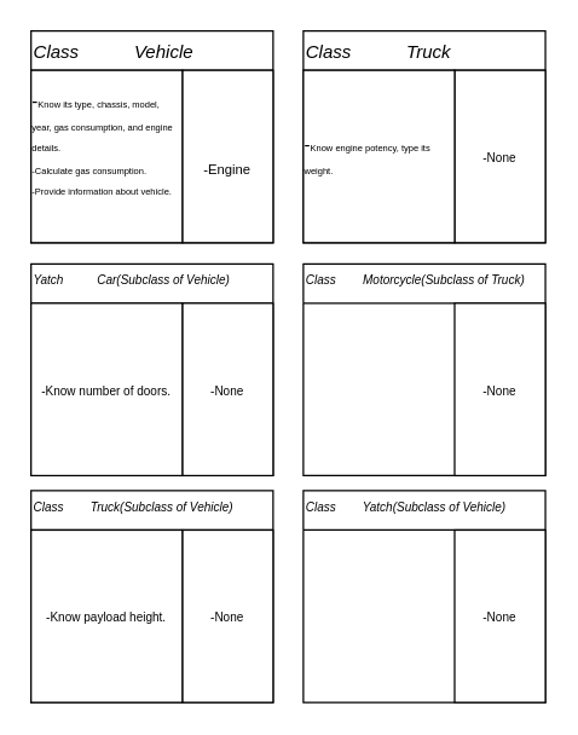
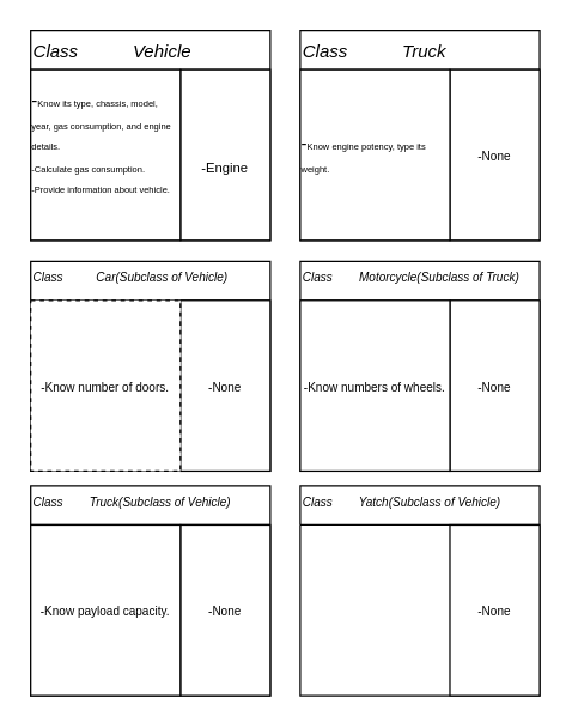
- <mxCell id="21" value="Yatch          Car(Subclass of Vehicle)" style="swimlane;fontStyle=2;align=left;verticalAlign=top;childLayout=stackLayout;horizontal=1;startSize=26;horizontalStack=0;resizeParent=1;resizeLast=0;collapsible=1;marginBottom=0;rounded=0;shadow=0;strokeWidth=1;fontSize=8;" vertex="1" parent="1"><mxGeometry x="20" y="174" width="160" height="140" as="geometry"><mxRectangle x="220" y="86" width="160" height="26" as="alternateBounds" /></mxGeometry></mxCell>
+ <mxCell id="21" value="Class          Car(Subclass of Vehicle)" style="swimlane;fontStyle=2;align=left;verticalAlign=top;childLayout=stackLayout;horizontal=1;startSize=26;horizontalStack=0;resizeParent=1;resizeLast=0;collapsible=1;marginBottom=0;rounded=0;shadow=0;strokeWidth=1;fontSize=8;" vertex="1" parent="1"><mxGeometry x="20" y="174" width="160" height="140" as="geometry"><mxRectangle x="220" y="86" width="160" height="26" as="alternateBounds" /></mxGeometry></mxCell>
- <mxCell id="24" value="&lt;div align=&quot;left&quot;&gt;&lt;font style=&quot;font-size: 8px;&quot;&gt;-&lt;font&gt;Know number of doors.&lt;br&gt;&lt;/font&gt;&lt;/font&gt;&lt;/div&gt;" style="rounded=0;whiteSpace=wrap;html=1;" vertex="1" parent="22"><mxGeometry width="100" height="114" as="geometry" /></mxCell>
+ <mxCell id="24" value="&lt;div align=&quot;left&quot;&gt;&lt;font style=&quot;font-size: 8px;&quot;&gt;-&lt;font&gt;Know number of doors.&lt;br&gt;&lt;/font&gt;&lt;/font&gt;&lt;/div&gt;" style="rounded=0;whiteSpace=wrap;html=1;dashed=1;" vertex="1" parent="22"><mxGeometry width="100" height="114" as="geometry" /></mxCell>
+ <mxCell id="20" value="&lt;div align=&quot;left&quot;&gt;&lt;font style=&quot;font-size: 8px;&quot;&gt;-&lt;font&gt;Know numbers of wheels.&lt;br&gt;&lt;/font&gt;&lt;/font&gt;&lt;/div&gt;" style="rounded=0;whiteSpace=wrap;html=1;" vertex="1" parent="18"><mxGeometry width="100" height="114" as="geometry" /></mxCell>
- <mxCell id="16" value="&lt;div align=&quot;left&quot;&gt;&lt;font style=&quot;font-size: 8px;&quot;&gt;-&lt;font&gt;Know payload height.&lt;br&gt;&lt;/font&gt;&lt;/font&gt;&lt;/div&gt;" style="rounded=0;whiteSpace=wrap;html=1;" vertex="1" parent="14"><mxGeometry width="100" height="114" as="geometry" /></mxCell>
+ <mxCell id="16" value="&lt;div align=&quot;left&quot;&gt;&lt;font style=&quot;font-size: 8px;&quot;&gt;-&lt;font&gt;Know payload capacity.&lt;br&gt;&lt;/font&gt;&lt;/font&gt;&lt;/div&gt;" style="rounded=0;whiteSpace=wrap;html=1;" vertex="1" parent="14"><mxGeometry width="100" height="114" as="geometry" /></mxCell>
